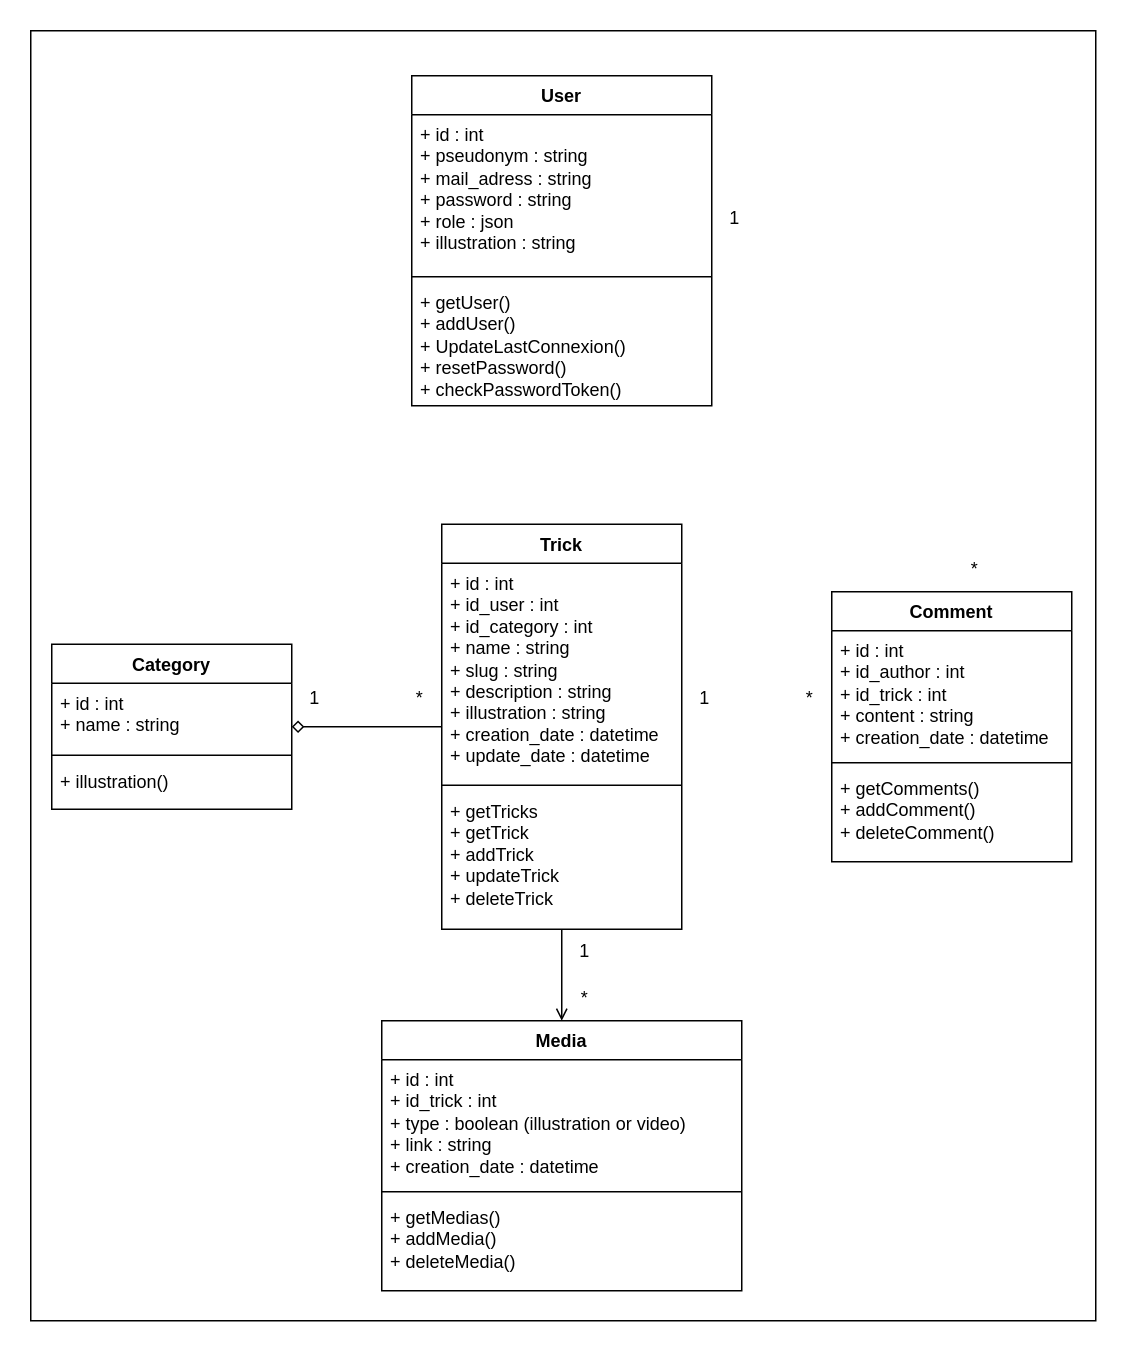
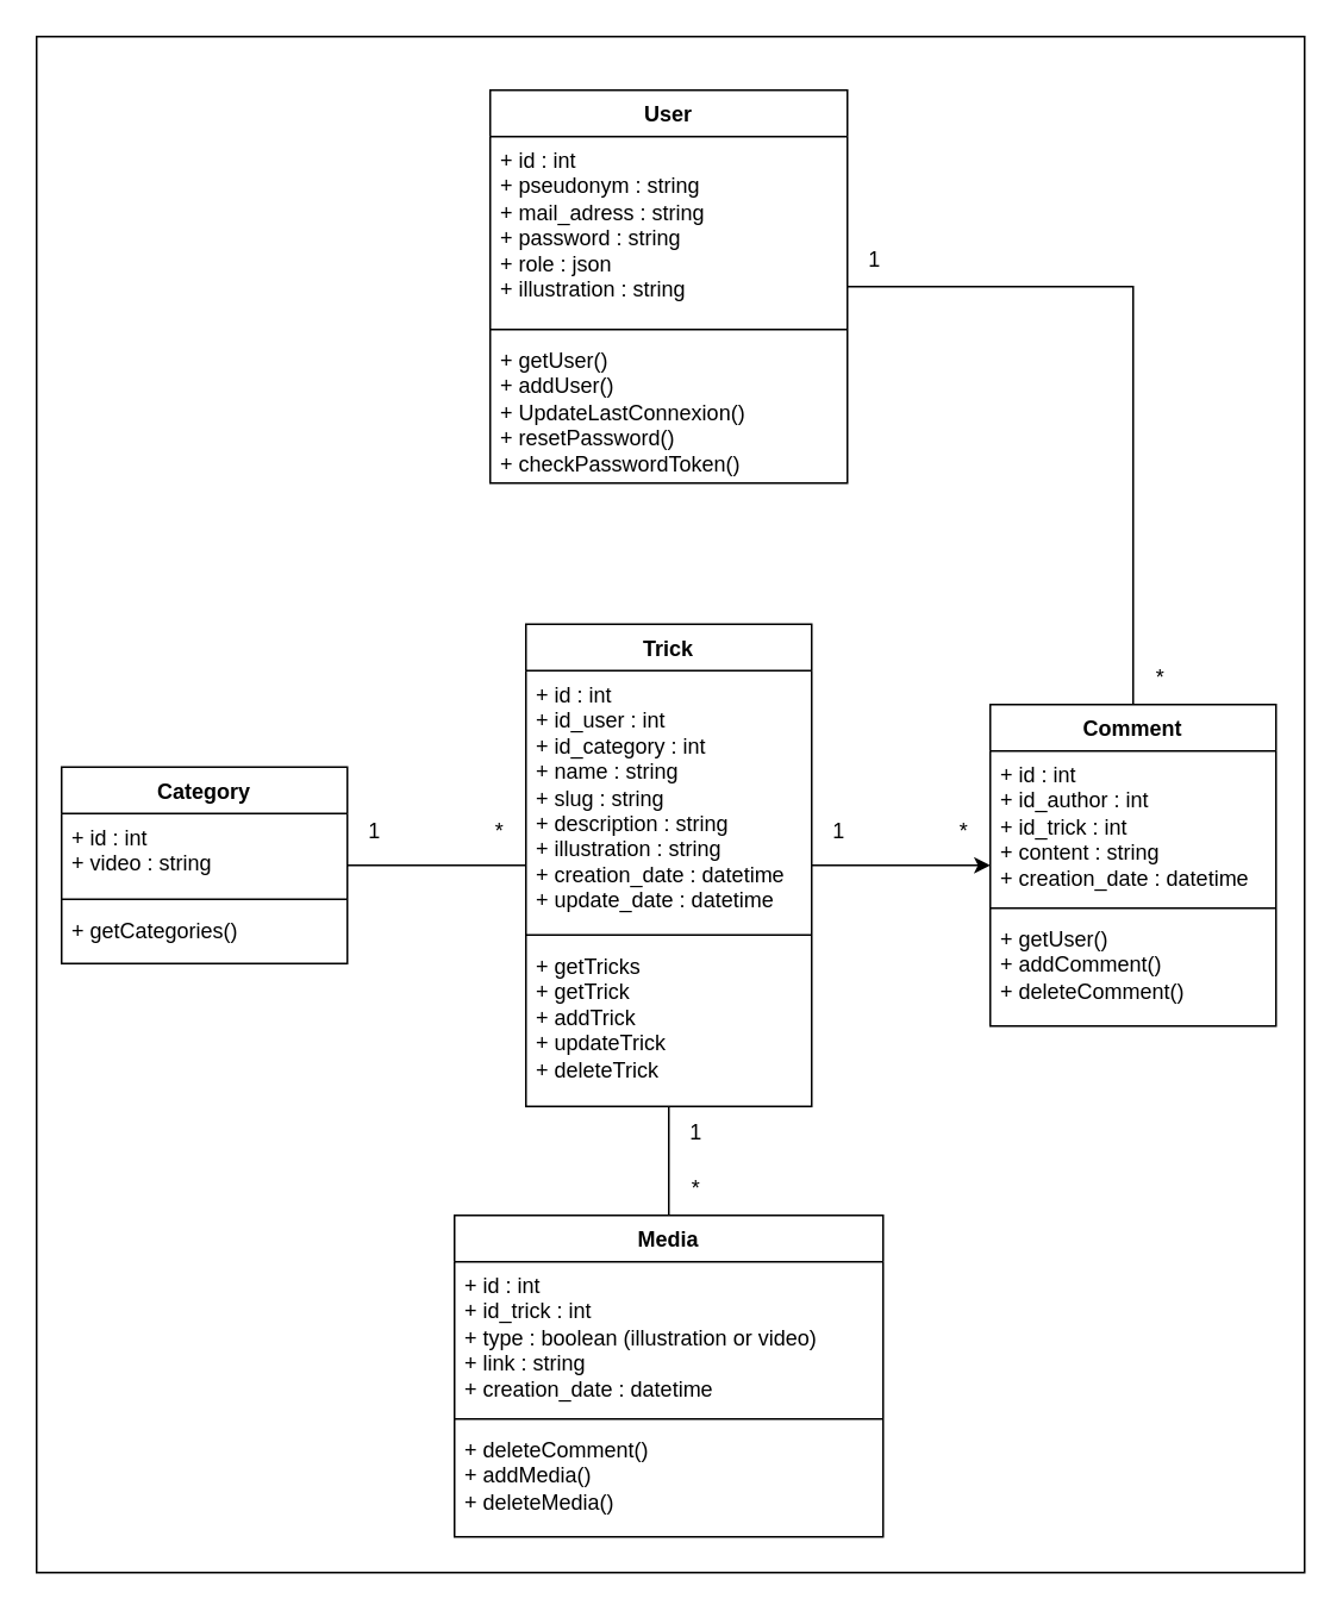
+ <mxCell id="7" style="edgeStyle=orthogonalEdgeStyle;rounded=0;orthogonalLoop=1;jettySize=auto;html=1;endArrow=none;endFill=0;" parent="1" source="8" target="19" edge="1"><mxGeometry relative="1" as="geometry" /></mxCell>
- <mxCell id="26" value="&lt;div&gt;+ id : int&lt;/div&gt;&lt;div&gt;+ name : string&lt;/div&gt;&lt;div&gt;&lt;br&gt;&lt;/div&gt;" style="text;strokeColor=none;fillColor=none;align=left;verticalAlign=top;spacingLeft=4;spacingRight=4;overflow=hidden;rotatable=0;points=[[0,0.5],[1,0.5]];portConstraint=eastwest;whiteSpace=wrap;html=1;" parent="25" vertex="1"><mxGeometry y="26" width="160" height="44" as="geometry" /></mxCell>
+ <mxCell id="26" value="&lt;div&gt;+ id : int&lt;/div&gt;&lt;div&gt;+ video : string&lt;/div&gt;&lt;div&gt;&lt;br&gt;&lt;/div&gt;" style="text;strokeColor=none;fillColor=none;align=left;verticalAlign=top;spacingLeft=4;spacingRight=4;overflow=hidden;rotatable=0;points=[[0,0.5],[1,0.5]];portConstraint=eastwest;whiteSpace=wrap;html=1;" parent="25" vertex="1"><mxGeometry y="26" width="160" height="44" as="geometry" /></mxCell>
- <mxCell id="12" style="edgeStyle=orthogonalEdgeStyle;rounded=0;orthogonalLoop=1;jettySize=auto;html=1;endArrow=diamond;endFill=0;" parent="1" source="15" target="25" edge="1"><mxGeometry relative="1" as="geometry" /></mxCell>
+ <mxCell id="12" style="edgeStyle=orthogonalEdgeStyle;rounded=0;orthogonalLoop=1;jettySize=auto;html=1;endArrow=none;endFill=0;" parent="1" source="15" target="25" edge="1"><mxGeometry relative="1" as="geometry" /></mxCell>
+ <mxCell id="14" style="edgeStyle=orthogonalEdgeStyle;rounded=0;orthogonalLoop=1;jettySize=auto;html=1;" parent="1" source="15" target="19" edge="1"><mxGeometry relative="1" as="geometry" /></mxCell>
- <mxCell id="28" value="&lt;div&gt;+ illustration()&lt;/div&gt;" style="text;strokeColor=none;fillColor=none;align=left;verticalAlign=top;spacingLeft=4;spacingRight=4;overflow=hidden;rotatable=0;points=[[0,0.5],[1,0.5]];portConstraint=eastwest;whiteSpace=wrap;html=1;" parent="25" vertex="1"><mxGeometry y="78" width="160" height="32" as="geometry" /></mxCell>
+ <mxCell id="28" value="&lt;div&gt;+ getCategories()&lt;/div&gt;" style="text;strokeColor=none;fillColor=none;align=left;verticalAlign=top;spacingLeft=4;spacingRight=4;overflow=hidden;rotatable=0;points=[[0,0.5],[1,0.5]];portConstraint=eastwest;whiteSpace=wrap;html=1;" parent="25" vertex="1"><mxGeometry y="78" width="160" height="32" as="geometry" /></mxCell>
- <mxCell id="22" value="&lt;div&gt;+ getComments()&lt;/div&gt;&lt;div&gt;+ addComment()&lt;/div&gt;&lt;div&gt;+ deleteComment()&lt;/div&gt;" style="text;strokeColor=none;fillColor=none;align=left;verticalAlign=top;spacingLeft=4;spacingRight=4;overflow=hidden;rotatable=0;points=[[0,0.5],[1,0.5]];portConstraint=eastwest;whiteSpace=wrap;html=1;" parent="19" vertex="1"><mxGeometry y="118" width="160" height="62" as="geometry" /></mxCell>
+ <mxCell id="22" value="&lt;div&gt;+ getUser()&lt;/div&gt;&lt;div&gt;+ addComment()&lt;/div&gt;&lt;div&gt;+ deleteComment()&lt;/div&gt;" style="text;strokeColor=none;fillColor=none;align=left;verticalAlign=top;spacingLeft=4;spacingRight=4;overflow=hidden;rotatable=0;points=[[0,0.5],[1,0.5]];portConstraint=eastwest;whiteSpace=wrap;html=1;" parent="19" vertex="1"><mxGeometry y="118" width="160" height="62" as="geometry" /></mxCell>
- <mxCell id="13" style="edgeStyle=orthogonalEdgeStyle;rounded=0;orthogonalLoop=1;jettySize=auto;html=1;endArrow=open;endFill=0;" parent="1" source="15" target="3" edge="1"><mxGeometry relative="1" as="geometry" /></mxCell>
+ <mxCell id="13" style="edgeStyle=orthogonalEdgeStyle;rounded=0;orthogonalLoop=1;jettySize=auto;html=1;endArrow=none;endFill=0;" parent="1" source="15" target="3" edge="1"><mxGeometry relative="1" as="geometry" /></mxCell>
- <mxCell id="6" value="&lt;div&gt;+ getMedias()&lt;/div&gt;&lt;div&gt;+ addMedia()&lt;/div&gt;&lt;div&gt;+ deleteMedia()&lt;/div&gt;" style="text;strokeColor=none;fillColor=none;align=left;verticalAlign=top;spacingLeft=4;spacingRight=4;overflow=hidden;rotatable=0;points=[[0,0.5],[1,0.5]];portConstraint=eastwest;whiteSpace=wrap;html=1;" parent="3" vertex="1"><mxGeometry y="118" width="240" height="62" as="geometry" /></mxCell>
+ <mxCell id="6" value="&lt;div&gt;+ deleteComment()&lt;/div&gt;&lt;div&gt;+ addMedia()&lt;/div&gt;&lt;div&gt;+ deleteMedia()&lt;/div&gt;" style="text;strokeColor=none;fillColor=none;align=left;verticalAlign=top;spacingLeft=4;spacingRight=4;overflow=hidden;rotatable=0;points=[[0,0.5],[1,0.5]];portConstraint=eastwest;whiteSpace=wrap;html=1;" parent="3" vertex="1"><mxGeometry y="118" width="240" height="62" as="geometry" /></mxCell>
